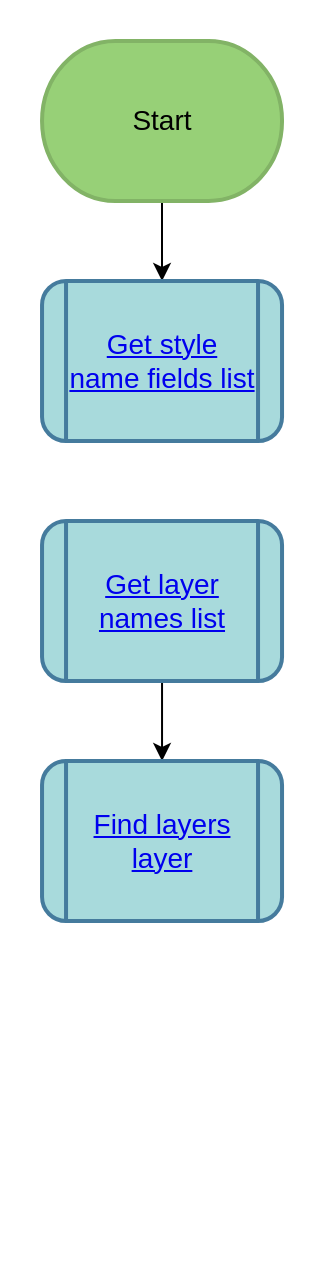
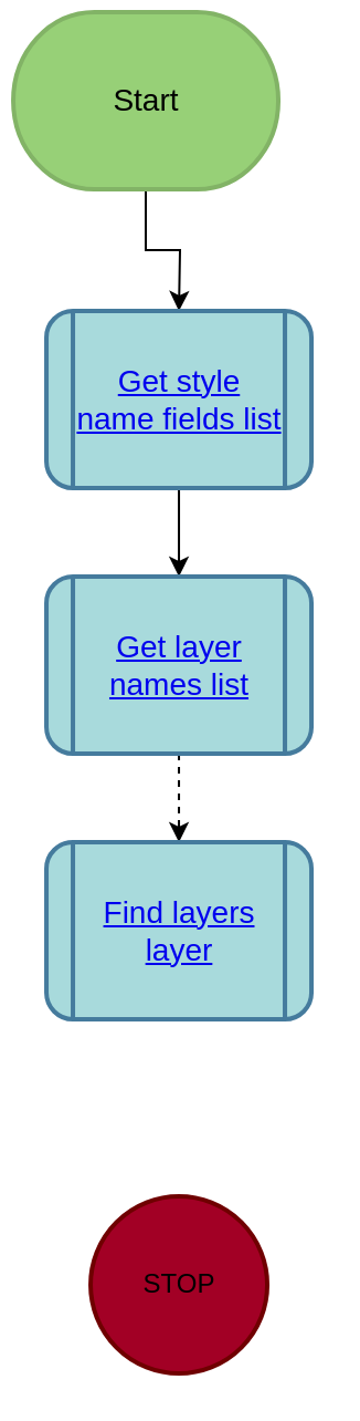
- <mxCell id="3" value="&lt;span style=&quot;color: rgb(0, 0, 0); font-size: 14px;&quot;&gt;Start&lt;/span&gt;" style="strokeWidth=2;html=1;shape=mxgraph.flowchart.terminator;whiteSpace=wrap;rounded=1;fontSize=14;strokeColor=#82b366;fillColor=#97D077;" parent="1" vertex="1"><mxGeometry x="20.52" y="20" width="120" height="80" as="geometry" /></mxCell>
+ <mxCell id="3" value="&lt;span style=&quot;color: rgb(0, 0, 0); font-size: 14px;&quot;&gt;Start&lt;/span&gt;" style="strokeWidth=2;html=1;shape=mxgraph.flowchart.terminator;whiteSpace=wrap;rounded=1;fontSize=14;strokeColor=#82b366;fillColor=#97D077;" parent="1" vertex="1"><mxGeometry x="5.52" y="5" width="120" height="80" as="geometry" /></mxCell>
+ <mxCell id="4" style="edgeStyle=orthogonalEdgeStyle;rounded=0;orthogonalLoop=1;jettySize=auto;html=1;" parent="1" source="5" target="7" edge="1"><mxGeometry relative="1" as="geometry" /></mxCell>
- <mxCell id="6" style="edgeStyle=orthogonalEdgeStyle;rounded=0;orthogonalLoop=1;jettySize=auto;html=1;entryX=0.5;entryY=0;entryDx=0;entryDy=0;" parent="1" source="7" target="8" edge="1"><mxGeometry relative="1" as="geometry" /></mxCell>
+ <mxCell id="6" style="edgeStyle=orthogonalEdgeStyle;rounded=0;orthogonalLoop=1;jettySize=auto;html=1;entryX=0.5;entryY=0;entryDx=0;entryDy=0;dashed=1;" parent="1" source="7" target="8" edge="1"><mxGeometry relative="1" as="geometry" /></mxCell>
+ <mxCell id="9" value="STOP" style="strokeWidth=2;html=1;shape=mxgraph.flowchart.start_2;whiteSpace=wrap;fillColor=#a20025;strokeColor=#6F0000;fontColor=#000000;" vertex="1" parent="1"><mxGeometry x="40.52" y="540" width="80" height="80" as="geometry" /></mxCell>
